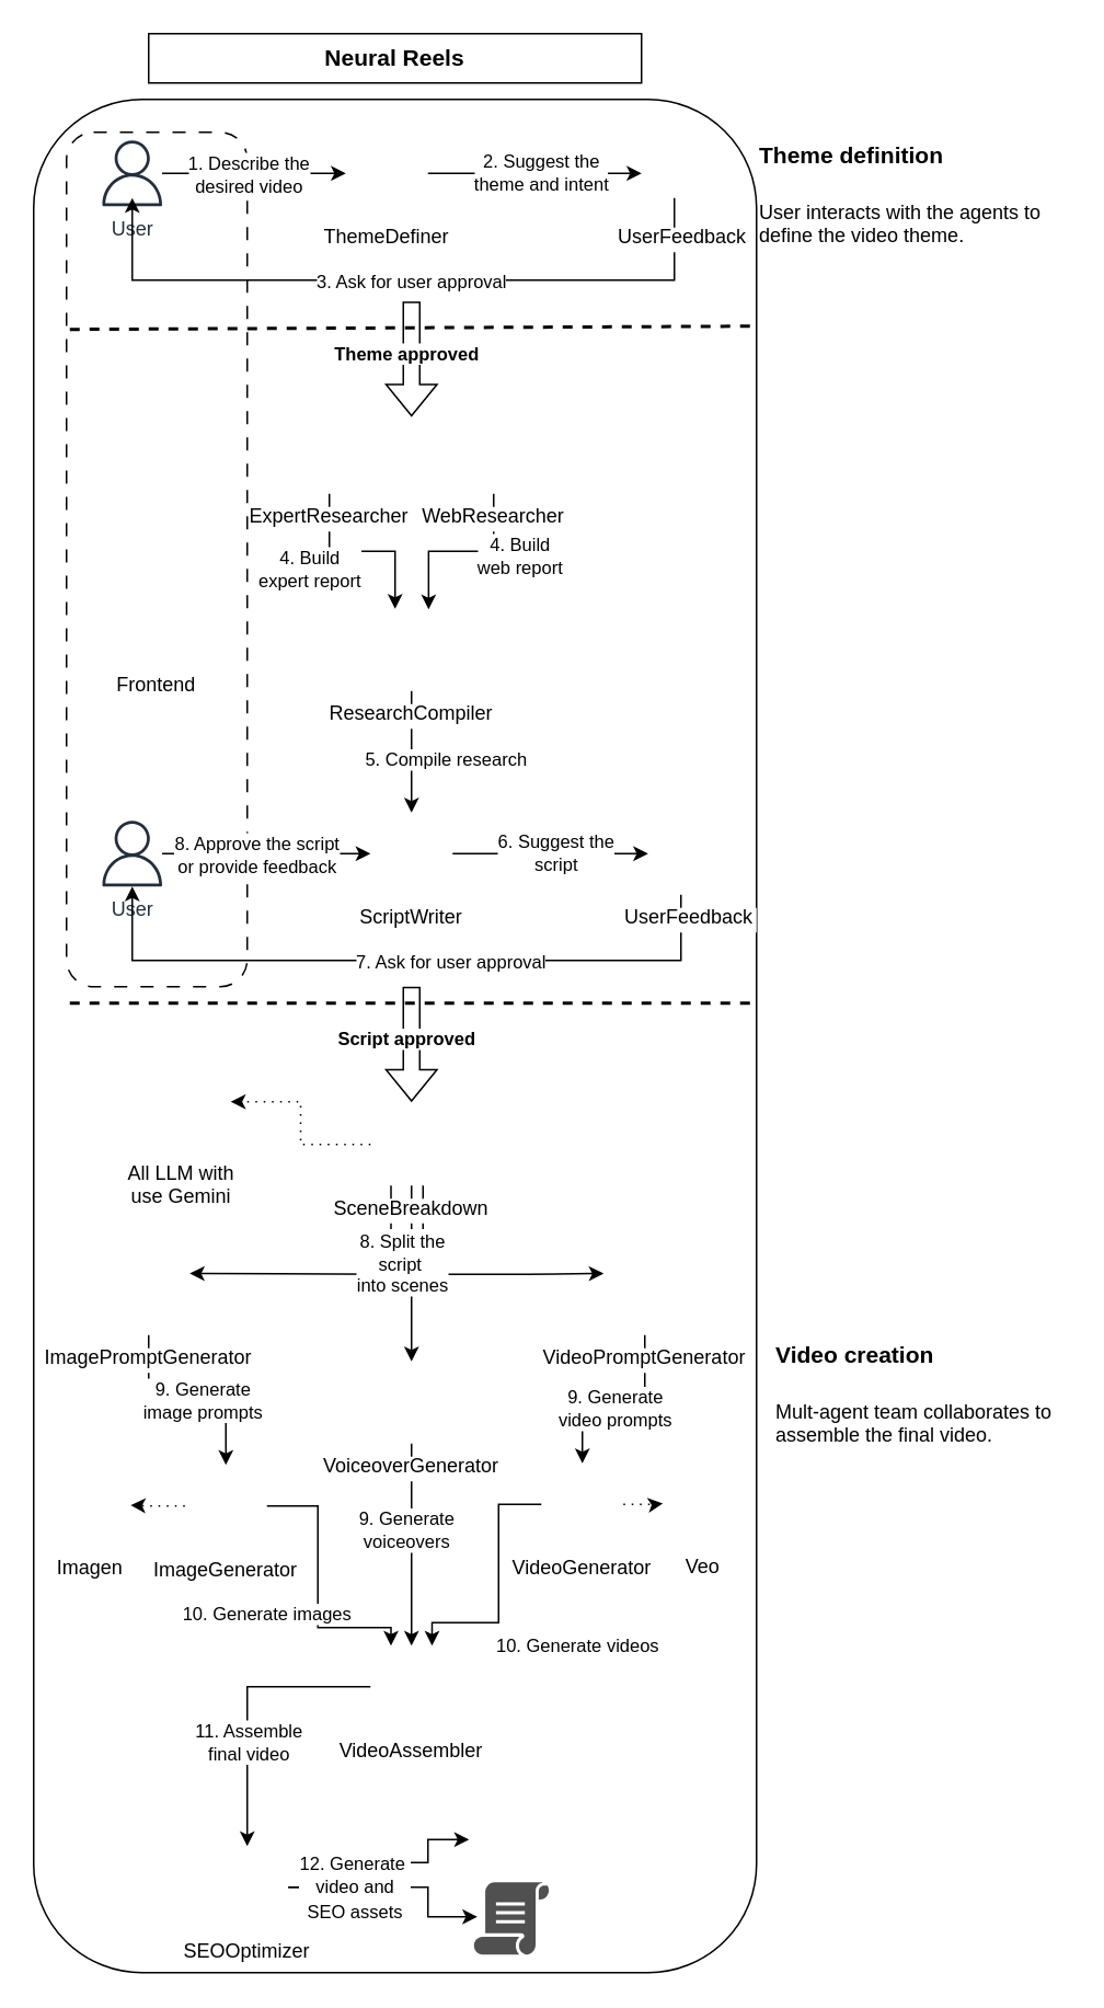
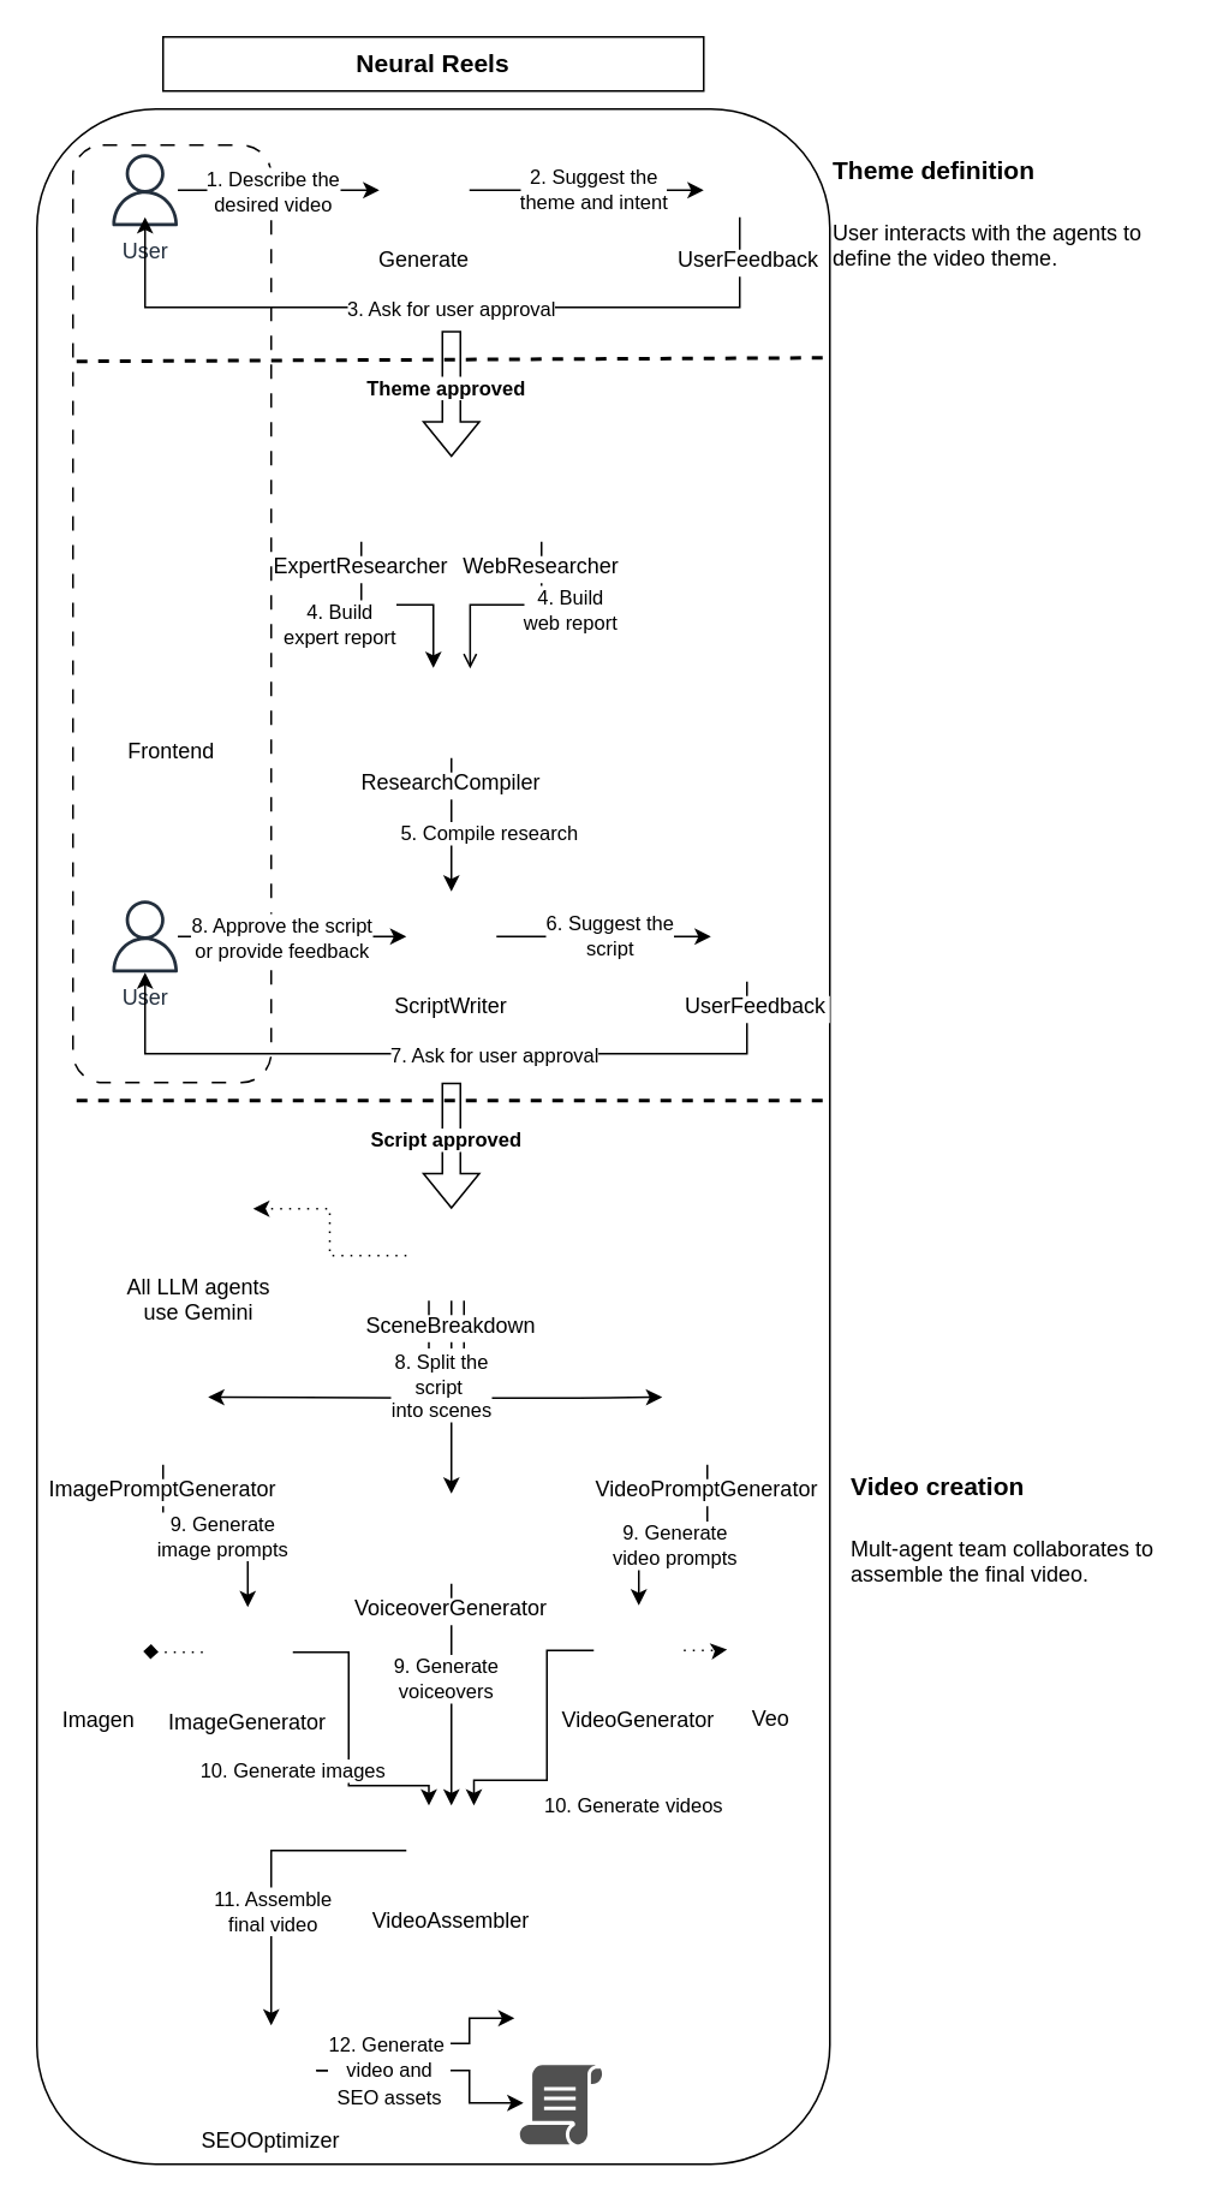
- <mxCell id="8" value="ThemeDefiner" style="shape=image;verticalLabelPosition=bottom;labelBackgroundColor=default;verticalAlign=top;aspect=fixed;imageAspect=0;image=https://google.github.io/adk-docs/assets/agent-development-kit.png;" vertex="1" parent="1"><mxGeometry x="210" y="80" width="50" height="50" as="geometry" /></mxCell>
+ <mxCell id="8" value="Generate" style="shape=image;verticalLabelPosition=bottom;labelBackgroundColor=default;verticalAlign=top;aspect=fixed;imageAspect=0;image=https://google.github.io/adk-docs/assets/agent-development-kit.png;" vertex="1" parent="1"><mxGeometry x="210" y="80" width="50" height="50" as="geometry" /></mxCell>
- <mxCell id="34" style="edgeStyle=orthogonalEdgeStyle;rounded=0;orthogonalLoop=1;jettySize=auto;html=1;entryX=0.708;entryY=0.008;entryDx=0;entryDy=0;entryPerimeter=0;" edge="1" parent="1" source="36" target="39"><mxGeometry relative="1" as="geometry"><Array as="points"><mxPoint x="300" y="335" /><mxPoint x="260" y="335" /><mxPoint x="260" y="370" /></Array></mxGeometry></mxCell>
+ <mxCell id="34" style="edgeStyle=orthogonalEdgeStyle;rounded=0;orthogonalLoop=1;jettySize=auto;html=1;entryX=0.708;entryY=0.008;entryDx=0;entryDy=0;entryPerimeter=0;endArrow=open;" edge="1" parent="1" source="36" target="39"><mxGeometry relative="1" as="geometry"><Array as="points"><mxPoint x="300" y="335" /><mxPoint x="260" y="335" /><mxPoint x="260" y="370" /></Array></mxGeometry></mxCell>
- <mxCell id="4" value="All LLM with&#10;use Gemini&#10;" style="shape=image;verticalLabelPosition=bottom;labelBackgroundColor=default;verticalAlign=top;aspect=fixed;imageAspect=0;image=https://upload.wikimedia.org/wikipedia/commons/thumb/8/8f/Google-gemini-icon.svg/2048px-Google-gemini-icon.svg.png;" vertex="1" parent="1"><mxGeometry x="80" y="640" width="60" height="60" as="geometry" /></mxCell>
+ <mxCell id="4" value="All LLM agents&#10;use Gemini&#10;" style="shape=image;verticalLabelPosition=bottom;labelBackgroundColor=default;verticalAlign=top;aspect=fixed;imageAspect=0;image=https://upload.wikimedia.org/wikipedia/commons/thumb/8/8f/Google-gemini-icon.svg/2048px-Google-gemini-icon.svg.png;" vertex="1" parent="1"><mxGeometry x="80" y="640" width="60" height="60" as="geometry" /></mxCell>
- <mxCell id="55" style="edgeStyle=orthogonalEdgeStyle;rounded=0;orthogonalLoop=1;jettySize=auto;html=1;entryX=1;entryY=0.5;entryDx=0;entryDy=0;dashed=1;dashPattern=1 4;" edge="1" parent="1" source="56" target="71"><mxGeometry relative="1" as="geometry" /></mxCell>
+ <mxCell id="55" style="edgeStyle=orthogonalEdgeStyle;rounded=0;orthogonalLoop=1;jettySize=auto;html=1;entryX=1;entryY=0.5;entryDx=0;entryDy=0;dashed=1;dashPattern=1 4;endArrow=diamond;" edge="1" parent="1" source="56" target="71"><mxGeometry relative="1" as="geometry" /></mxCell>
